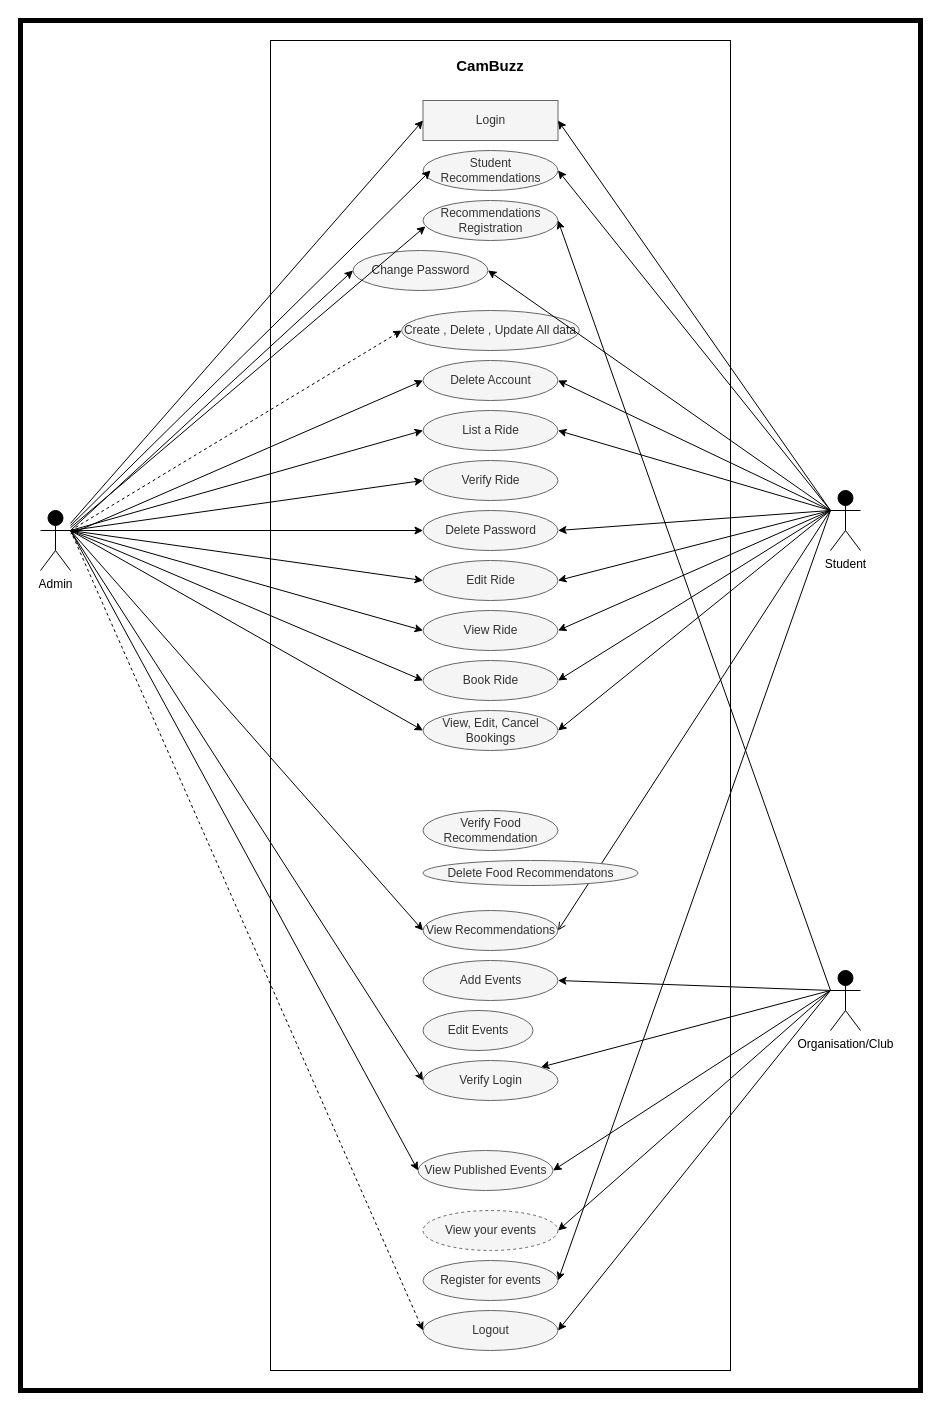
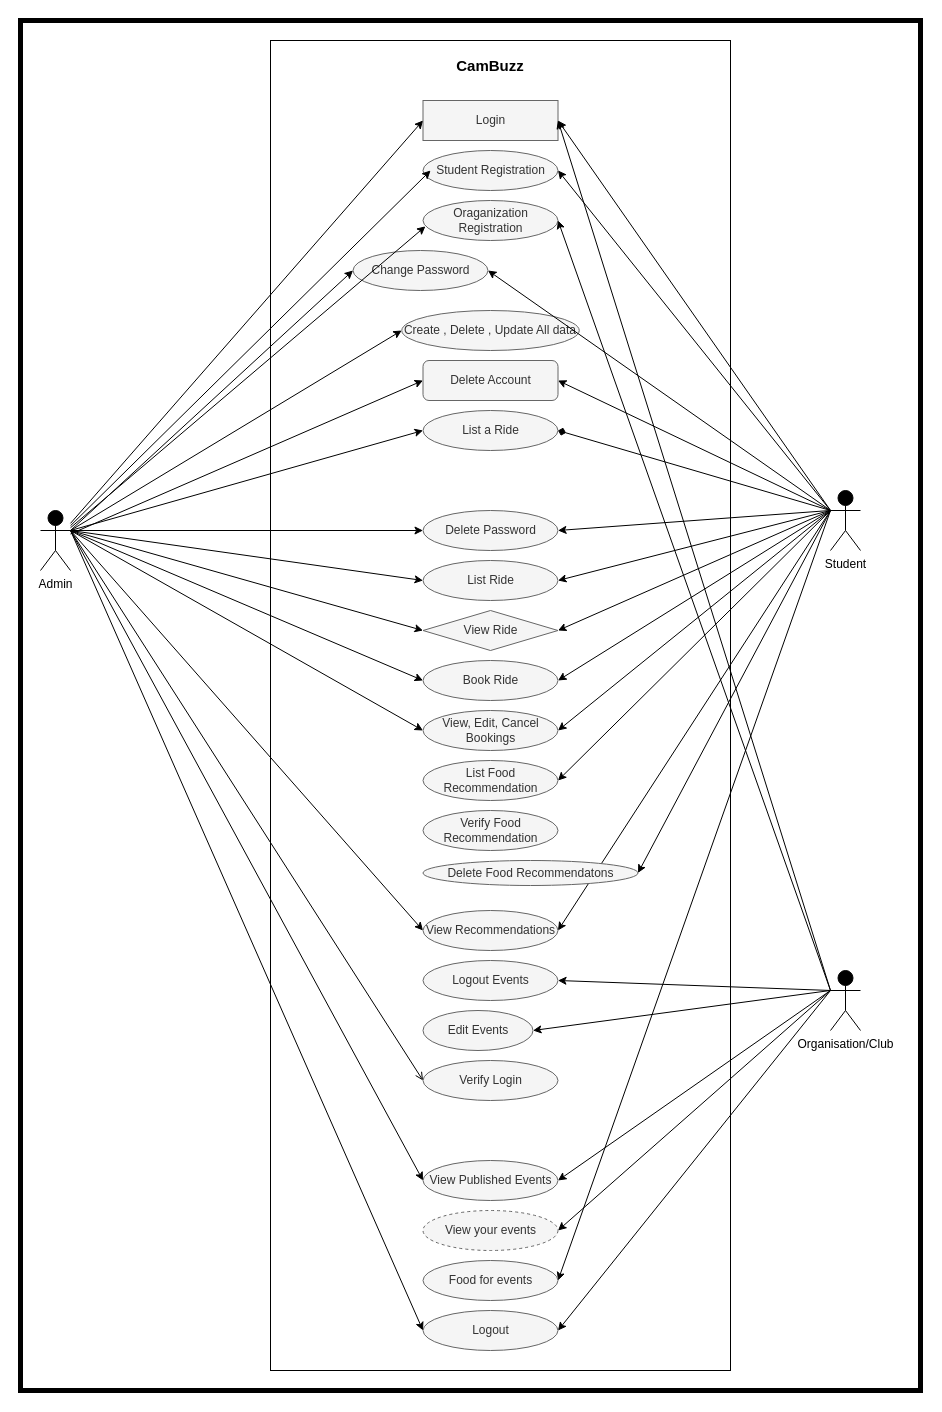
- <mxCell id="4" value="Student Recommendations" style="ellipse;whiteSpace=wrap;html=1;fillColor=#f5f5f5;strokeColor=#666666;fontColor=#333333;" vertex="1" parent="1"><mxGeometry x="422.5" y="150" width="135" height="40" as="geometry" /></mxCell>
+ <mxCell id="4" value="Student Registration" style="ellipse;whiteSpace=wrap;html=1;fillColor=#f5f5f5;strokeColor=#666666;fontColor=#333333;" vertex="1" parent="1"><mxGeometry x="422.5" y="150" width="135" height="40" as="geometry" /></mxCell>
- <mxCell id="5" value="Recommendations Registration" style="ellipse;whiteSpace=wrap;html=1;fillColor=#f5f5f5;strokeColor=#666666;fontColor=#333333;" vertex="1" parent="1"><mxGeometry x="422.5" y="200" width="135" height="40" as="geometry" /></mxCell>
+ <mxCell id="5" value="Oraganization Registration" style="ellipse;whiteSpace=wrap;html=1;fillColor=#f5f5f5;strokeColor=#666666;fontColor=#333333;" vertex="1" parent="1"><mxGeometry x="422.5" y="200" width="135" height="40" as="geometry" /></mxCell>
- <mxCell id="8" value="Delete Account" style="ellipse;whiteSpace=wrap;html=1;fillColor=#f5f5f5;strokeColor=#666666;fontColor=#333333;" vertex="1" parent="1"><mxGeometry x="422.5" y="360" width="135" height="40" as="geometry" /></mxCell>
+ <mxCell id="8" value="Delete Account" style="whiteSpace=wrap;html=1;fillColor=#f5f5f5;strokeColor=#666666;fontColor=#333333;rounded=1;" vertex="1" parent="1"><mxGeometry x="422.5" y="360" width="135" height="40" as="geometry" /></mxCell>
- <mxCell id="12" style="edgeStyle=none;rounded=0;orthogonalLoop=1;jettySize=auto;html=1;exitX=1;exitY=0.333;exitDx=0;exitDy=0;exitPerimeter=0;entryX=0;entryY=0.5;entryDx=0;entryDy=0;dashed=1;" edge="1" parent="1" source="25" target="7"><mxGeometry relative="1" as="geometry" /></mxCell>
+ <mxCell id="12" style="edgeStyle=none;rounded=0;orthogonalLoop=1;jettySize=auto;html=1;exitX=1;exitY=0.333;exitDx=0;exitDy=0;exitPerimeter=0;entryX=0;entryY=0.5;entryDx=0;entryDy=0;" edge="1" parent="1" source="25" target="7"><mxGeometry relative="1" as="geometry" /></mxCell>
- <mxCell id="38" style="edgeStyle=none;rounded=0;orthogonalLoop=1;jettySize=auto;html=1;exitX=0;exitY=0.333;exitDx=0;exitDy=0;exitPerimeter=0;entryX=1;entryY=0.5;entryDx=0;entryDy=0;" edge="1" parent="1" source="48" target="9"><mxGeometry relative="1" as="geometry" /></mxCell>
+ <mxCell id="38" style="edgeStyle=none;rounded=0;orthogonalLoop=1;jettySize=auto;html=1;exitX=0;exitY=0.333;exitDx=0;exitDy=0;exitPerimeter=0;entryX=1;entryY=0.5;entryDx=0;entryDy=0;endArrow=diamond;" edge="1" parent="1" source="48" target="9"><mxGeometry relative="1" as="geometry" /></mxCell>
- <mxCell id="50" value="Verify Ride" style="ellipse;whiteSpace=wrap;html=1;fillColor=#f5f5f5;strokeColor=#666666;fontColor=#333333;" vertex="1" parent="1"><mxGeometry x="422.5" y="460" width="135" height="40" as="geometry" /></mxCell>
- <mxCell id="14" style="edgeStyle=none;rounded=0;orthogonalLoop=1;jettySize=auto;html=1;exitX=1;exitY=0.333;exitDx=0;exitDy=0;exitPerimeter=0;entryX=0;entryY=0.5;entryDx=0;entryDy=0;" edge="1" parent="1" source="25" target="50"><mxGeometry relative="1" as="geometry" /></mxCell>
- <mxCell id="52" value="Edit Ride" style="ellipse;whiteSpace=wrap;html=1;fillColor=#f5f5f5;strokeColor=#666666;fontColor=#333333;" vertex="1" parent="1"><mxGeometry x="422.5" y="560" width="135" height="40" as="geometry" /></mxCell>
+ <mxCell id="52" value="List Ride" style="ellipse;whiteSpace=wrap;html=1;fillColor=#f5f5f5;strokeColor=#666666;fontColor=#333333;" vertex="1" parent="1"><mxGeometry x="422.5" y="560" width="135" height="40" as="geometry" /></mxCell>
+ <mxCell id="31" style="edgeStyle=none;rounded=0;orthogonalLoop=1;jettySize=auto;html=1;exitX=0;exitY=0.333;exitDx=0;exitDy=0;exitPerimeter=0;entryX=1;entryY=0.5;entryDx=0;entryDy=0;" edge="1" parent="1" source="33" target="3"><mxGeometry relative="1" as="geometry" /></mxCell>
- <mxCell id="53" value="View Ride" style="ellipse;whiteSpace=wrap;html=1;fillColor=#f5f5f5;strokeColor=#666666;fontColor=#333333;" vertex="1" parent="1"><mxGeometry x="422.5" y="610" width="135" height="40" as="geometry" /></mxCell>
+ <mxCell id="53" value="View Ride" style="rhombus;whiteSpace=wrap;html=1;fillColor=#f5f5f5;strokeColor=#666666;fontColor=#333333;" vertex="1" parent="1"><mxGeometry x="422.5" y="610" width="135" height="40" as="geometry" /></mxCell>
+ <mxCell id="42" style="edgeStyle=none;rounded=0;orthogonalLoop=1;jettySize=auto;html=1;exitX=0;exitY=0.333;exitDx=0;exitDy=0;exitPerimeter=0;entryX=1;entryY=0.5;entryDx=0;entryDy=0;" edge="1" parent="1" source="48" target="54"><mxGeometry relative="1" as="geometry" /></mxCell>
+ <mxCell id="43" style="edgeStyle=none;rounded=0;orthogonalLoop=1;jettySize=auto;html=1;exitX=0;exitY=0.333;exitDx=0;exitDy=0;exitPerimeter=0;entryX=1;entryY=0.5;entryDx=0;entryDy=0;" edge="1" parent="1" source="48" target="56"><mxGeometry relative="1" as="geometry" /></mxCell>
+ <mxCell id="54" value="List Food Recommendation" style="ellipse;whiteSpace=wrap;html=1;fillColor=#f5f5f5;strokeColor=#666666;fontColor=#333333;" vertex="1" parent="1"><mxGeometry x="422.5" y="760" width="135" height="40" as="geometry" /></mxCell>
- <mxCell id="44" style="edgeStyle=none;rounded=0;orthogonalLoop=1;jettySize=auto;html=1;exitX=0;exitY=0.333;exitDx=0;exitDy=0;exitPerimeter=0;entryX=1;entryY=0.5;entryDx=0;entryDy=0;endArrow=open;" edge="1" parent="1" source="48" target="57"><mxGeometry relative="1" as="geometry" /></mxCell>
+ <mxCell id="44" style="edgeStyle=none;rounded=0;orthogonalLoop=1;jettySize=auto;html=1;exitX=0;exitY=0.333;exitDx=0;exitDy=0;exitPerimeter=0;entryX=1;entryY=0.5;entryDx=0;entryDy=0;" edge="1" parent="1" source="48" target="57"><mxGeometry relative="1" as="geometry" /></mxCell>
- <mxCell id="11" style="edgeStyle=none;rounded=0;orthogonalLoop=1;jettySize=auto;html=1;exitX=1;exitY=0.333;exitDx=0;exitDy=0;exitPerimeter=0;entryX=0;entryY=0.5;entryDx=0;entryDy=0;dashed=1;" edge="1" parent="1" source="25" target="64"><mxGeometry relative="1" as="geometry" /></mxCell>
+ <mxCell id="11" style="edgeStyle=none;rounded=0;orthogonalLoop=1;jettySize=auto;html=1;exitX=1;exitY=0.333;exitDx=0;exitDy=0;exitPerimeter=0;entryX=0;entryY=0.5;entryDx=0;entryDy=0;" edge="1" parent="1" source="25" target="64"><mxGeometry relative="1" as="geometry" /></mxCell>
- <mxCell id="58" value="Add Events" style="ellipse;whiteSpace=wrap;html=1;fillColor=#f5f5f5;strokeColor=#666666;fontColor=#333333;" vertex="1" parent="1"><mxGeometry x="422.5" y="960" width="135" height="40" as="geometry" /></mxCell>
+ <mxCell id="58" value="Logout Events" style="ellipse;whiteSpace=wrap;html=1;fillColor=#f5f5f5;strokeColor=#666666;fontColor=#333333;" vertex="1" parent="1"><mxGeometry x="422.5" y="960" width="135" height="40" as="geometry" /></mxCell>
- <mxCell id="29" style="edgeStyle=none;rounded=0;orthogonalLoop=1;jettySize=auto;html=1;exitX=0;exitY=0.333;exitDx=0;exitDy=0;exitPerimeter=0;" edge="1" parent="1" source="33" target="63"><mxGeometry relative="1" as="geometry" /></mxCell>
+ <mxCell id="29" style="edgeStyle=none;rounded=0;orthogonalLoop=1;jettySize=auto;html=1;exitX=0;exitY=0.333;exitDx=0;exitDy=0;exitPerimeter=0;entryX=1;entryY=0.5;entryDx=0;entryDy=0;" edge="1" parent="1" source="33" target="59"><mxGeometry relative="1" as="geometry" /></mxCell>
- <mxCell id="15" style="edgeStyle=none;rounded=0;orthogonalLoop=1;jettySize=auto;html=1;exitX=1;exitY=0.333;exitDx=0;exitDy=0;exitPerimeter=0;entryX=0;entryY=0.5;entryDx=0;entryDy=0;" edge="1" parent="1" source="25" target="63"><mxGeometry relative="1" as="geometry" /></mxCell>
+ <mxCell id="15" style="edgeStyle=none;rounded=0;orthogonalLoop=1;jettySize=auto;html=1;exitX=1;exitY=0.333;exitDx=0;exitDy=0;exitPerimeter=0;entryX=0;entryY=0.5;entryDx=0;entryDy=0;endArrow=open;" edge="1" parent="1" source="25" target="63"><mxGeometry relative="1" as="geometry" /></mxCell>
- <mxCell id="60" value="View Published Events" style="ellipse;whiteSpace=wrap;html=1;fillColor=#f5f5f5;strokeColor=#666666;fontColor=#333333;" vertex="1" parent="1"><mxGeometry x="417.5" y="1150" width="135" height="40" as="geometry" /></mxCell>
+ <mxCell id="60" value="View Published Events" style="ellipse;whiteSpace=wrap;html=1;fillColor=#f5f5f5;strokeColor=#666666;fontColor=#333333;" vertex="1" parent="1"><mxGeometry x="422.5" y="1160" width="135" height="40" as="geometry" /></mxCell>
- <mxCell id="61" value="Register for events" style="ellipse;whiteSpace=wrap;html=1;fillColor=#f5f5f5;strokeColor=#666666;fontColor=#333333;" vertex="1" parent="1"><mxGeometry x="422.5" y="1260" width="135" height="40" as="geometry" /></mxCell>
+ <mxCell id="61" value="Food for events" style="ellipse;whiteSpace=wrap;html=1;fillColor=#f5f5f5;strokeColor=#666666;fontColor=#333333;" vertex="1" parent="1"><mxGeometry x="422.5" y="1260" width="135" height="40" as="geometry" /></mxCell>
